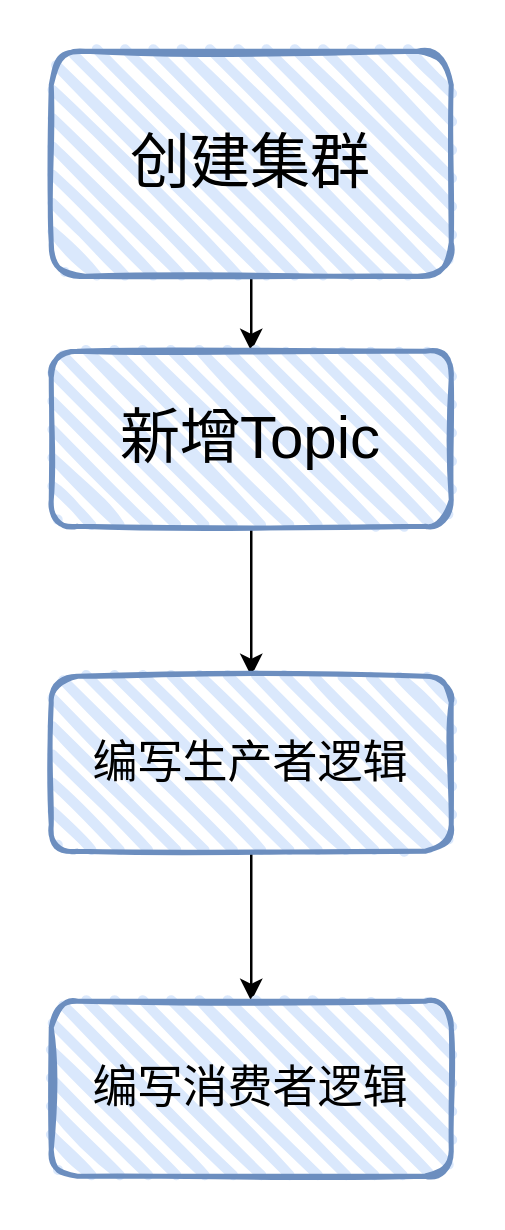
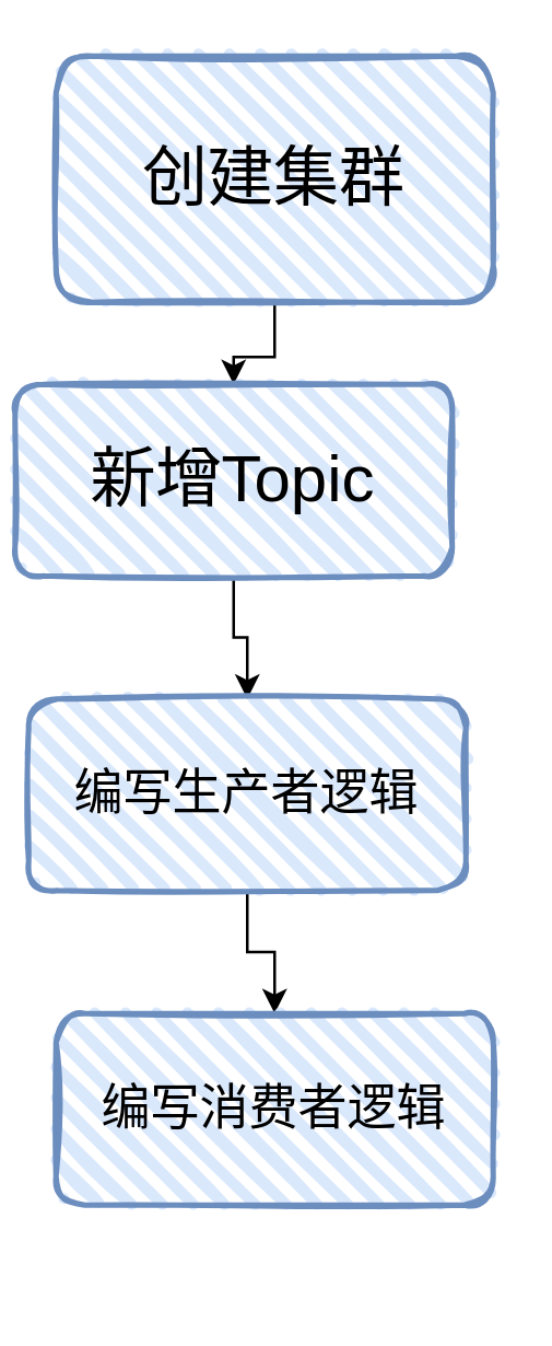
- <mxCell id="5" value="&lt;font style=&quot;font-size: 24px;&quot;&gt;新增Topic&lt;/font&gt;" style="rounded=1;whiteSpace=wrap;html=1;strokeWidth=2;fillWeight=4;hachureGap=8;hachureAngle=45;fillColor=#dae8fc;sketch=1;strokeColor=#6c8ebf;" vertex="1" parent="1"><mxGeometry x="20" y="140" width="160" height="70" as="geometry" /></mxCell>
+ <mxCell id="5" value="&lt;font style=&quot;font-size: 24px;&quot;&gt;新增Topic&lt;/font&gt;" style="rounded=1;whiteSpace=wrap;html=1;strokeWidth=2;fillWeight=4;hachureGap=8;hachureAngle=45;fillColor=#dae8fc;sketch=1;strokeColor=#6c8ebf;" vertex="1" parent="1"><mxGeometry x="5" y="140" width="160" height="70" as="geometry" /></mxCell>
- <mxCell id="7" value="&lt;font style=&quot;font-size: 18px;&quot;&gt;编写生产者逻辑&lt;/font&gt;" style="rounded=1;whiteSpace=wrap;html=1;strokeWidth=2;fillWeight=4;hachureGap=8;hachureAngle=45;fillColor=#dae8fc;sketch=1;strokeColor=#6c8ebf;" vertex="1" parent="1"><mxGeometry x="20" y="270" width="160" height="70" as="geometry" /></mxCell>
+ <mxCell id="7" value="&lt;font style=&quot;font-size: 18px;&quot;&gt;编写生产者逻辑&lt;/font&gt;" style="rounded=1;whiteSpace=wrap;html=1;strokeWidth=2;fillWeight=4;hachureGap=8;hachureAngle=45;fillColor=#dae8fc;sketch=1;strokeColor=#6c8ebf;" vertex="1" parent="1"><mxGeometry x="10" y="255" width="160" height="70" as="geometry" /></mxCell>
- <mxCell id="8" value="&lt;font style=&quot;font-size: 18px;&quot;&gt;编写消费者逻辑&lt;/font&gt;" style="rounded=1;whiteSpace=wrap;html=1;strokeWidth=2;fillWeight=4;hachureGap=8;hachureAngle=45;fillColor=#dae8fc;sketch=1;strokeColor=#6c8ebf;" vertex="1" parent="1"><mxGeometry x="20" y="400" width="160" height="70" as="geometry" /></mxCell>
+ <mxCell id="8" value="&lt;font style=&quot;font-size: 18px;&quot;&gt;编写消费者逻辑&lt;/font&gt;" style="rounded=1;whiteSpace=wrap;html=1;strokeWidth=2;fillWeight=4;hachureGap=8;hachureAngle=45;fillColor=#dae8fc;sketch=1;strokeColor=#6c8ebf;" vertex="1" parent="1"><mxGeometry x="20" y="370" width="160" height="70" as="geometry" /></mxCell>
